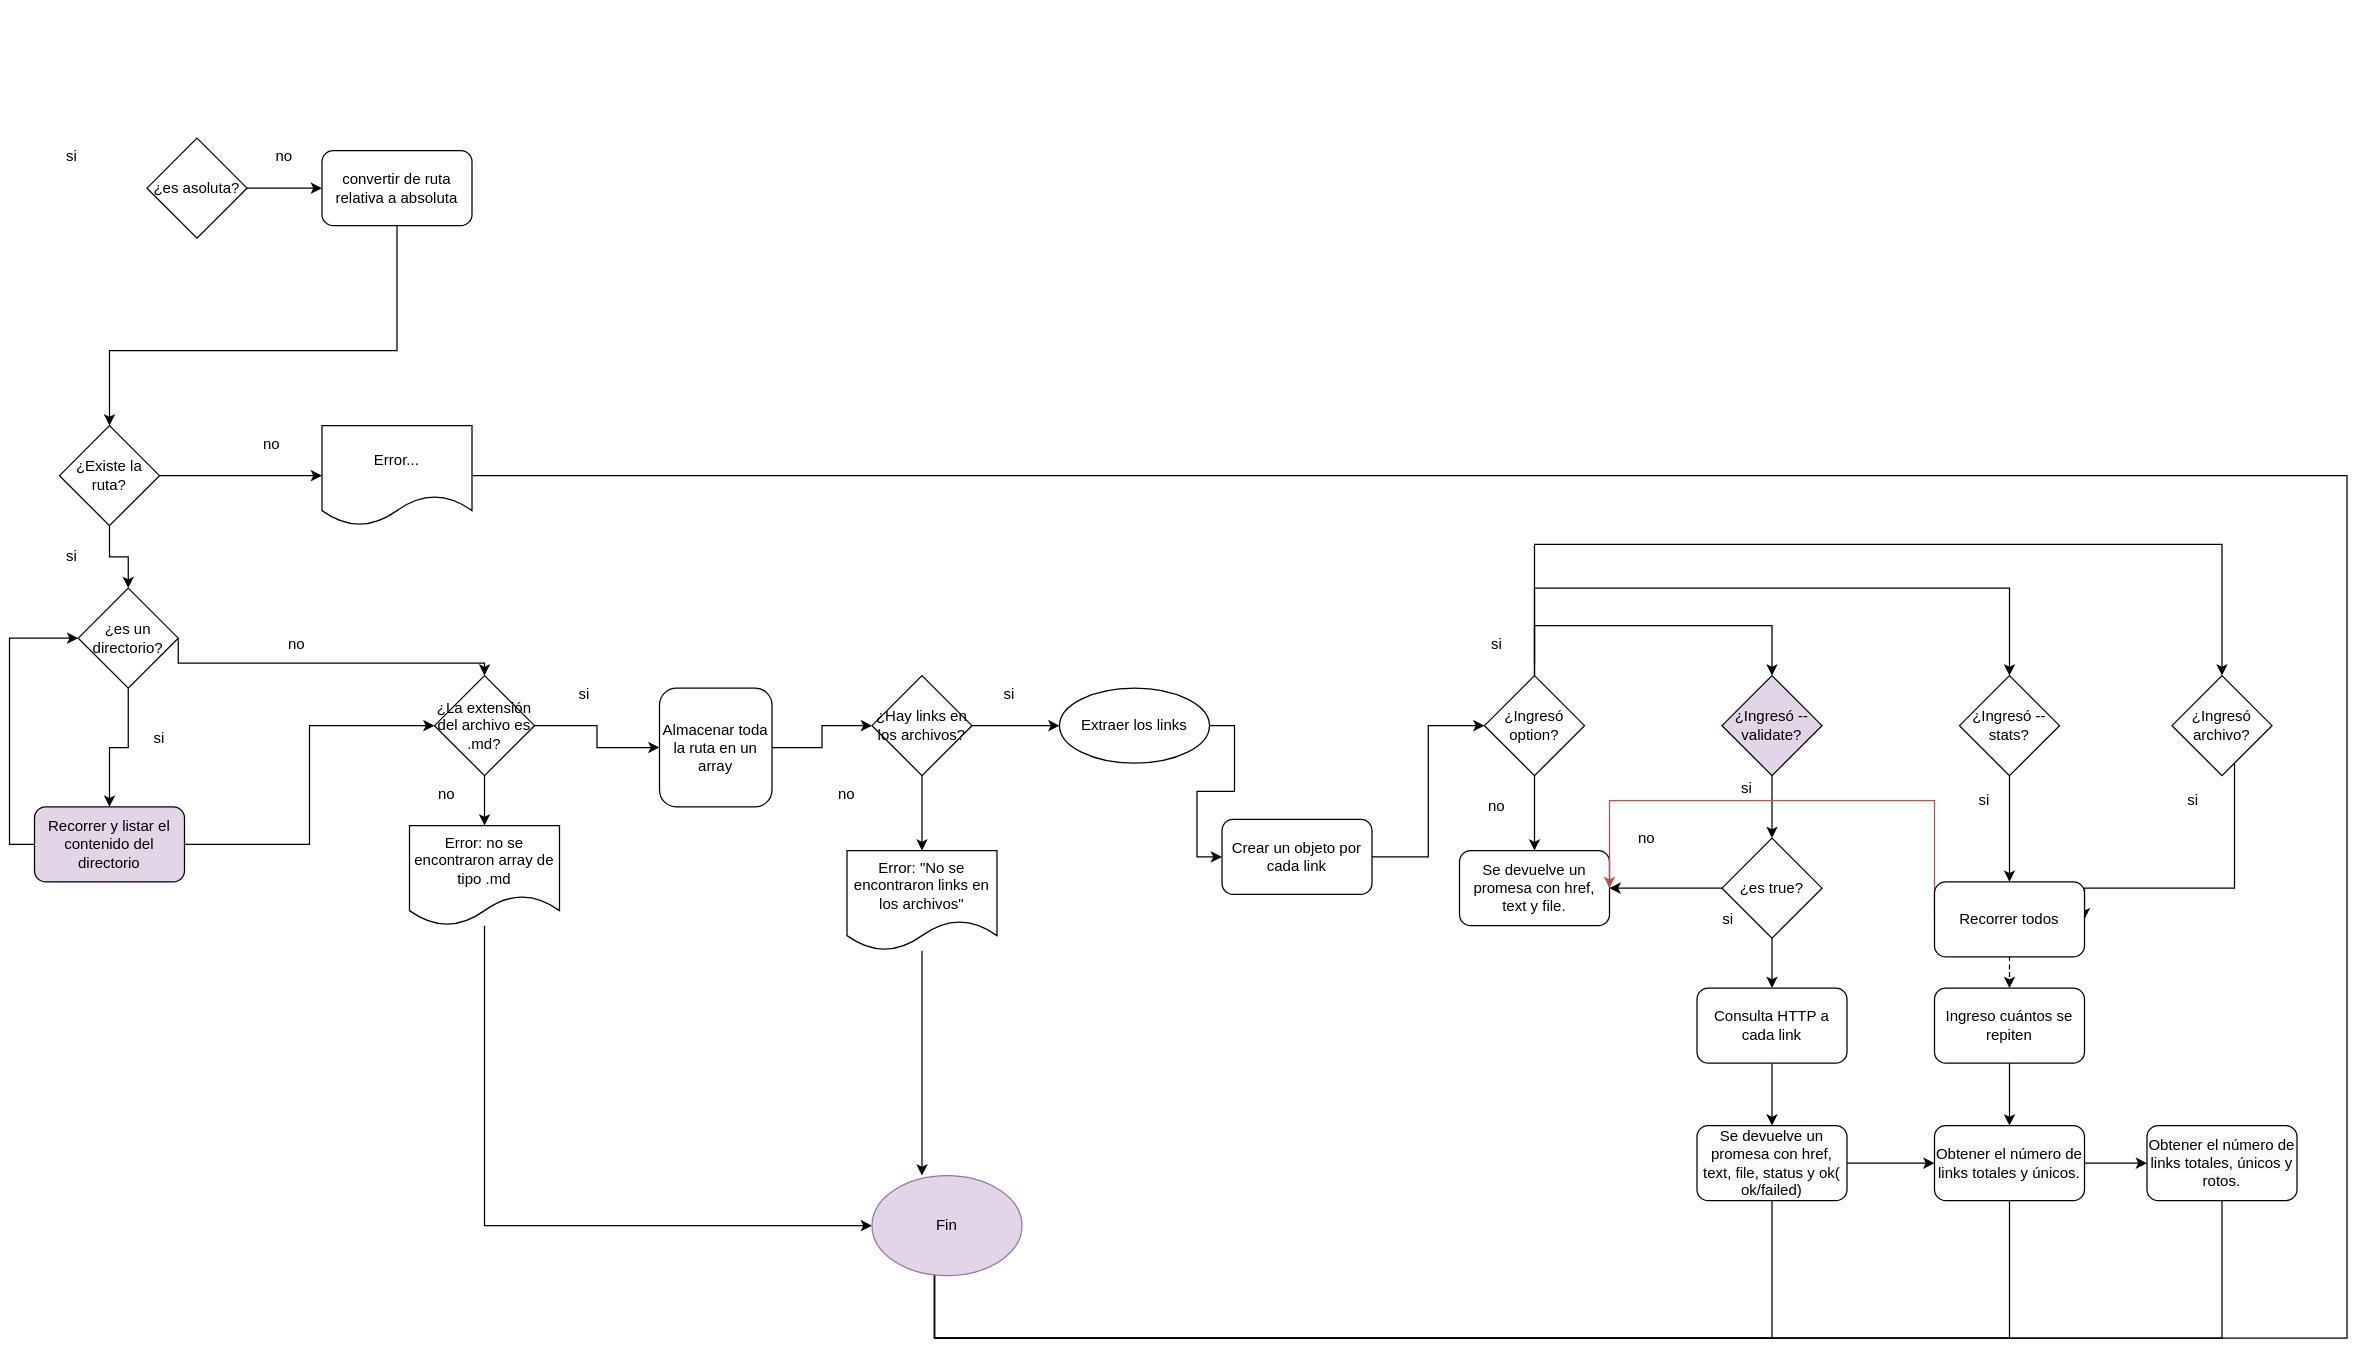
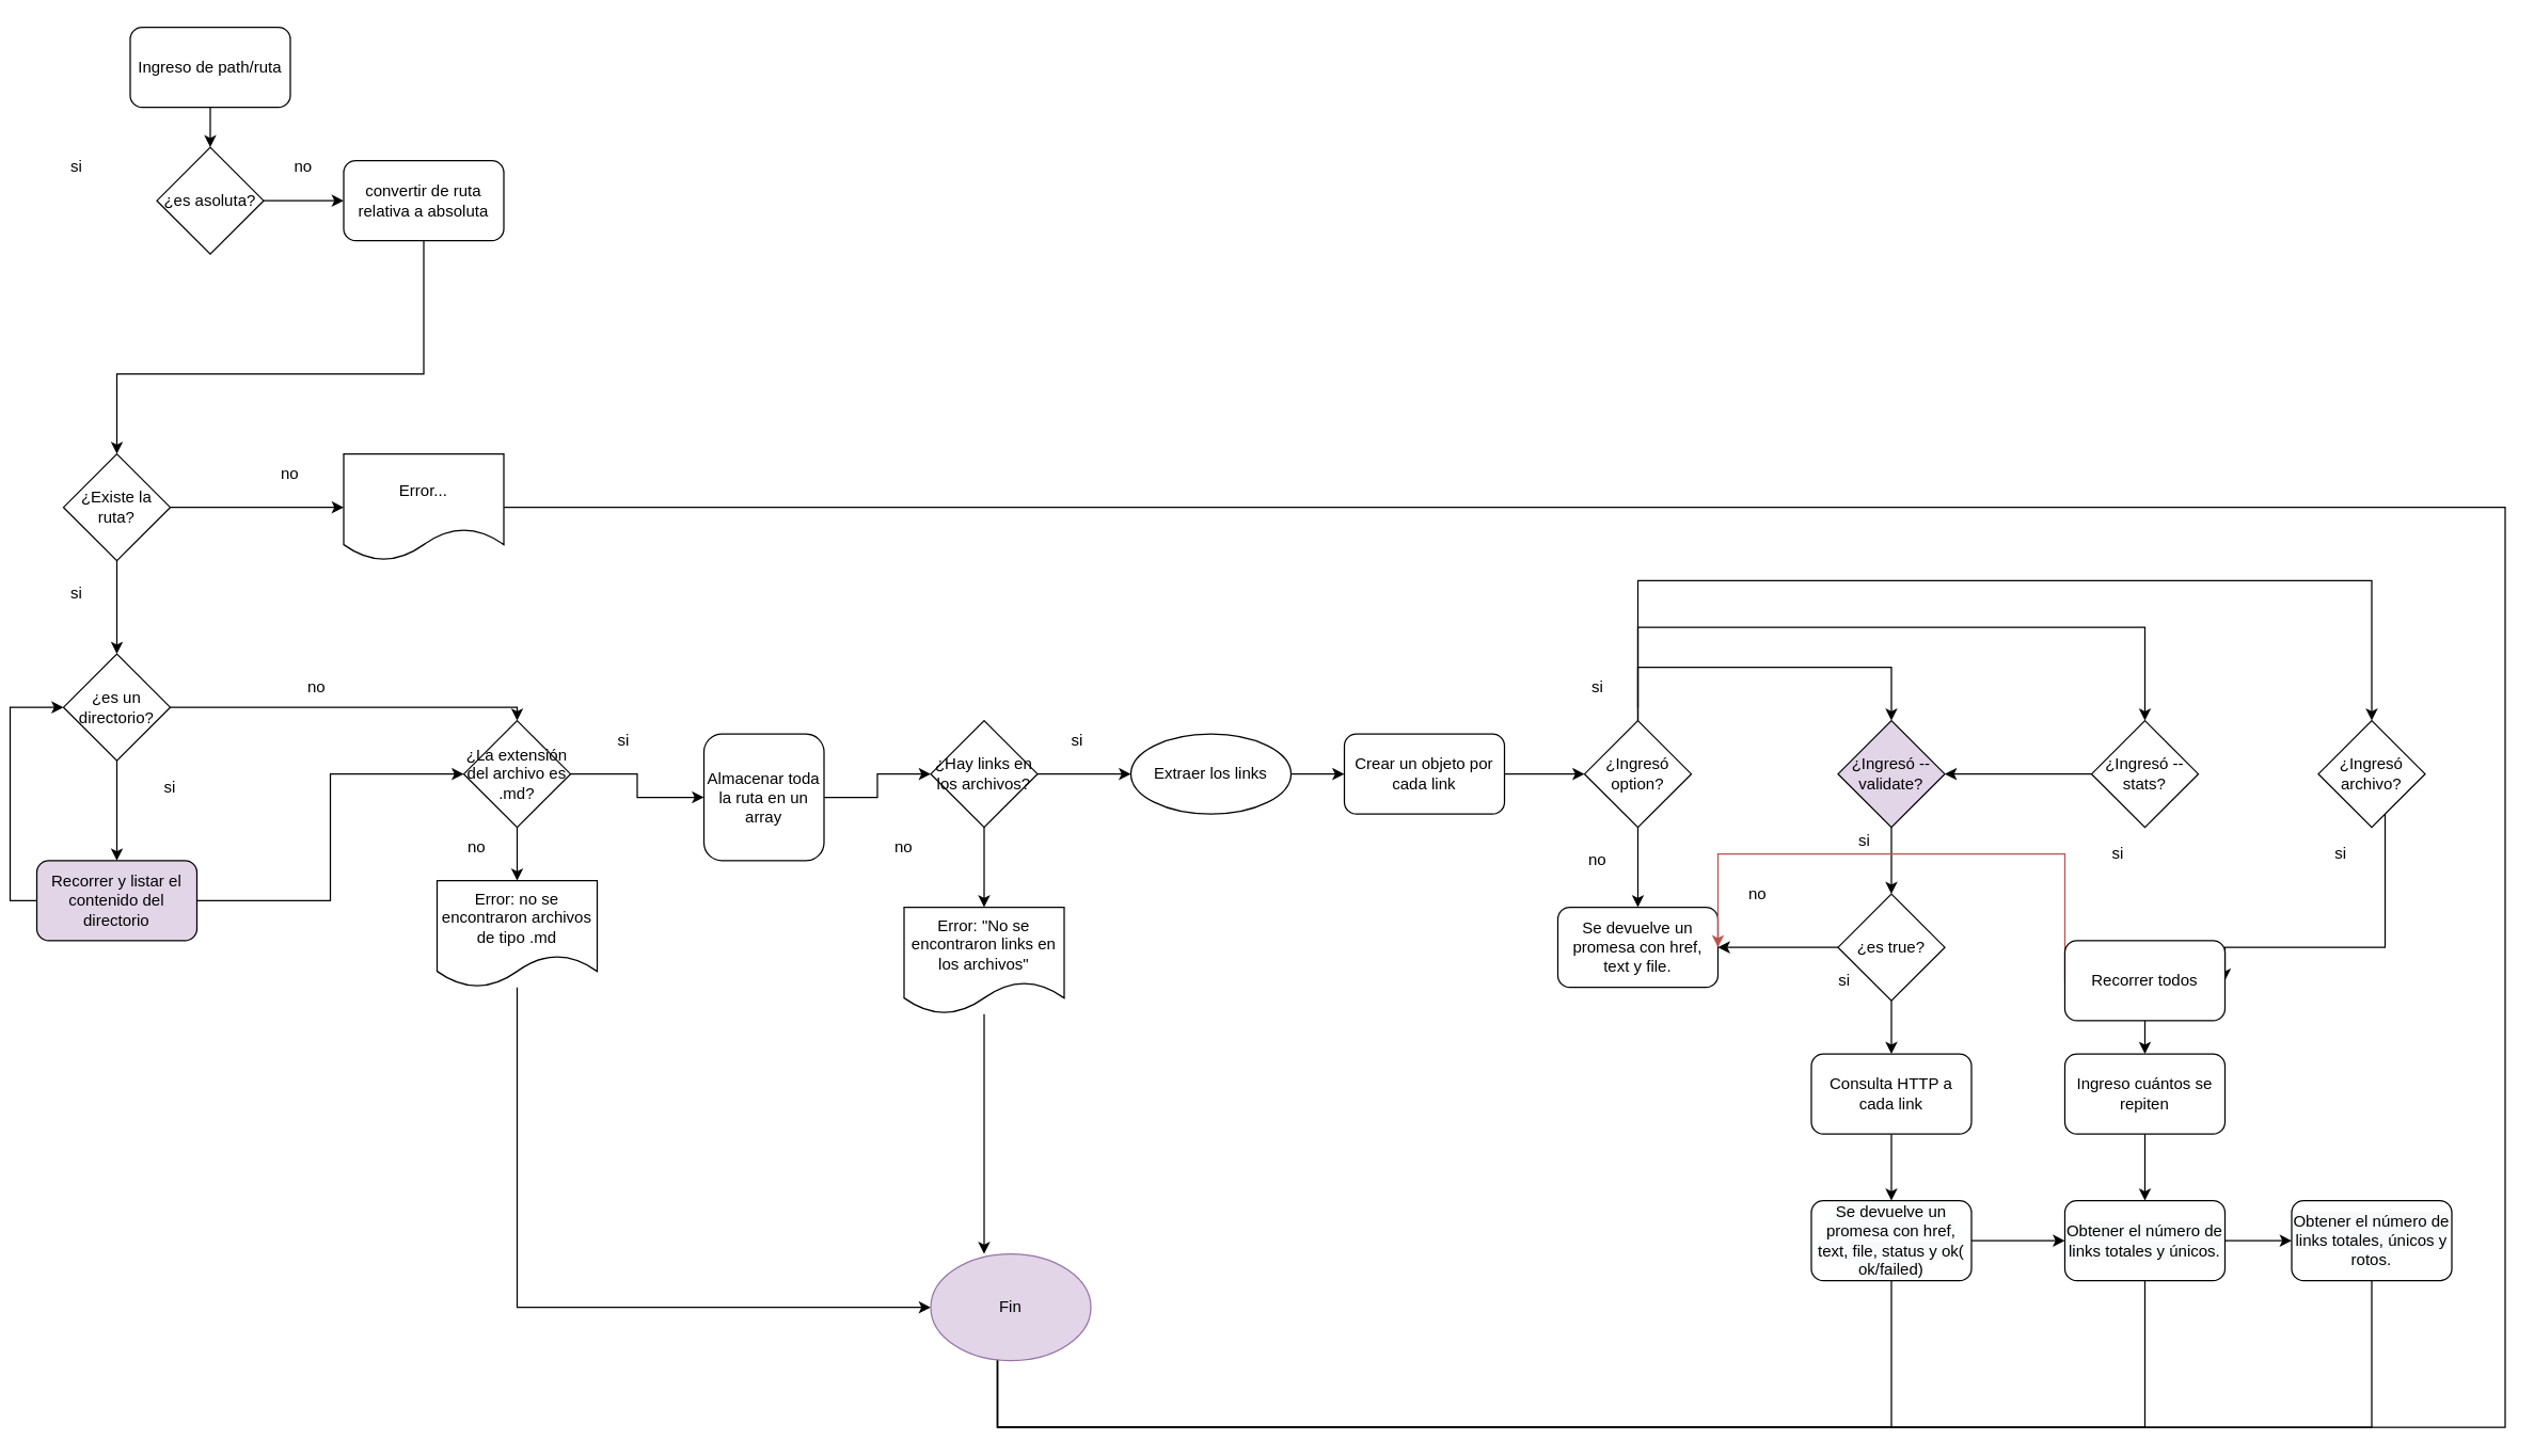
+ <mxCell id="3" value="Ingreso de path/ruta" style="rounded=1;whiteSpace=wrap;html=1;" parent="1" vertex="1"><mxGeometry x="90" y="20" width="120" height="60" as="geometry" /></mxCell>
+ <mxCell id="2" value="" style="edgeStyle=orthogonalEdgeStyle;rounded=0;orthogonalLoop=1;jettySize=auto;html=1;" parent="1" source="3" target="8" edge="1"><mxGeometry relative="1" as="geometry" /></mxCell>
- <mxCell id="10" value="¿es un directorio?" style="rhombus;whiteSpace=wrap;html=1;" parent="1" vertex="1"><mxGeometry x="55" y="470" width="80" height="80" as="geometry" /></mxCell>
+ <mxCell id="10" value="¿es un directorio?" style="rhombus;whiteSpace=wrap;html=1;" parent="1" vertex="1"><mxGeometry x="40" y="490" width="80" height="80" as="geometry" /></mxCell>
- <mxCell id="36" value="" style="edgeStyle=orthogonalEdgeStyle;rounded=0;orthogonalLoop=1;jettySize=auto;html=1;" parent="1" source="37" target="76" edge="1"><mxGeometry relative="1" as="geometry" /></mxCell>
+ <mxCell id="36" value="" style="edgeStyle=orthogonalEdgeStyle;rounded=0;orthogonalLoop=1;jettySize=auto;html=1;" parent="1" source="37" target="35" edge="1"><mxGeometry relative="1" as="geometry" /></mxCell>
- <mxCell id="68" value="Crear un objeto por cada link" style="rounded=1;whiteSpace=wrap;html=1;" parent="1" vertex="1"><mxGeometry x="970" y="655" width="120" height="60" as="geometry" /></mxCell>
+ <mxCell id="68" value="Crear un objeto por cada link" style="rounded=1;whiteSpace=wrap;html=1;" parent="1" vertex="1"><mxGeometry x="1000" y="550" width="120" height="60" as="geometry" /></mxCell>
- <mxCell id="65" value="&lt;span style=&quot;&quot;&gt;Error: no se encontraron array de tipo .md&lt;/span&gt;" style="shape=document;whiteSpace=wrap;html=1;boundedLbl=1;" parent="1" vertex="1"><mxGeometry x="320" y="660" width="120" height="80" as="geometry" /></mxCell>
+ <mxCell id="65" value="&lt;span style=&quot;&quot;&gt;Error: no se encontraron archivos de tipo .md&lt;/span&gt;" style="shape=document;whiteSpace=wrap;html=1;boundedLbl=1;" parent="1" vertex="1"><mxGeometry x="320" y="660" width="120" height="80" as="geometry" /></mxCell>
- <mxCell id="74" value="" style="edgeStyle=orthogonalEdgeStyle;rounded=0;orthogonalLoop=1;jettySize=auto;html=1;dashed=1;" parent="1" source="76" target="78" edge="1"><mxGeometry relative="1" as="geometry" /></mxCell>
+ <mxCell id="74" value="" style="edgeStyle=orthogonalEdgeStyle;rounded=0;orthogonalLoop=1;jettySize=auto;html=1;" parent="1" source="76" target="78" edge="1"><mxGeometry relative="1" as="geometry" /></mxCell>
